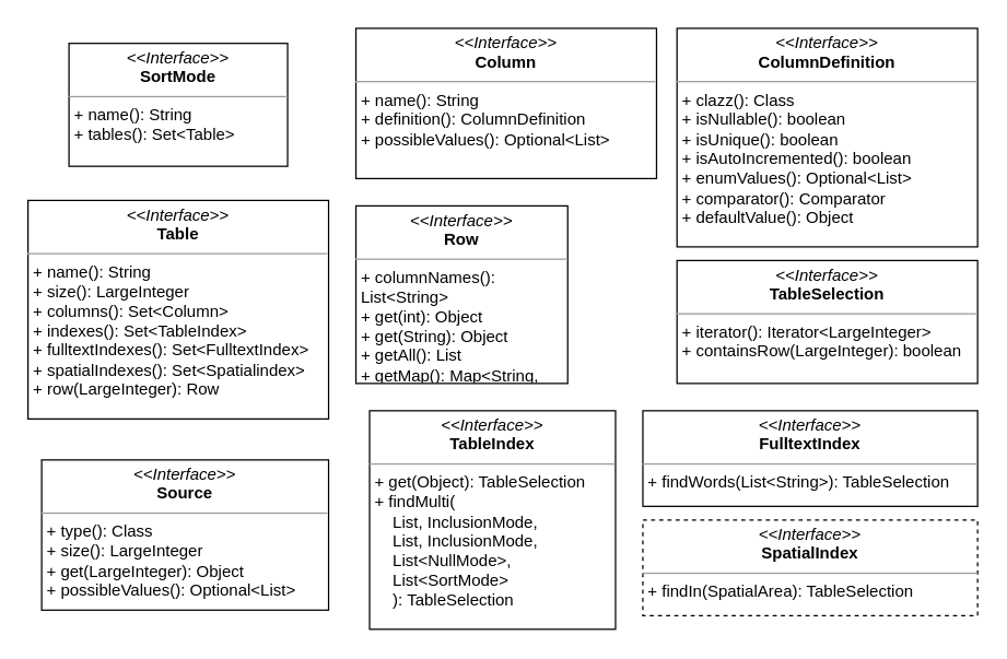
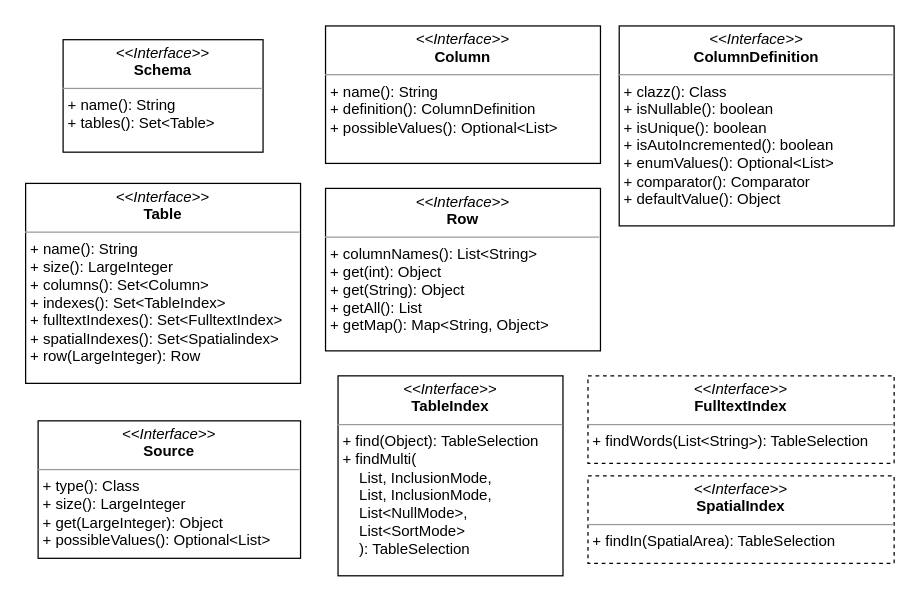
- <mxCell id="2" value="&lt;p style=&quot;margin:0px;margin-top:4px;text-align:center;&quot;&gt;&lt;i&gt;&amp;lt;&amp;lt;Interface&amp;gt;&amp;gt;&lt;/i&gt;&lt;br&gt;&lt;b&gt;SortMode&lt;/b&gt;&lt;/p&gt;&lt;hr size=&quot;1&quot;&gt;&lt;p style=&quot;margin:0px;margin-left:4px;&quot;&gt;&lt;/p&gt;&lt;p style=&quot;margin:0px;margin-left:4px;&quot;&gt;+ name(): String&lt;br&gt;+ tables(): Set&amp;lt;Table&amp;gt;&lt;/p&gt;" style="verticalAlign=top;align=left;overflow=fill;fontSize=12;fontFamily=Helvetica;html=1;whiteSpace=wrap;" vertex="1" parent="1"><mxGeometry x="50" y="31" width="160" height="90" as="geometry" /></mxCell>
+ <mxCell id="2" value="&lt;p style=&quot;margin:0px;margin-top:4px;text-align:center;&quot;&gt;&lt;i&gt;&amp;lt;&amp;lt;Interface&amp;gt;&amp;gt;&lt;/i&gt;&lt;br&gt;&lt;b&gt;Schema&lt;/b&gt;&lt;/p&gt;&lt;hr size=&quot;1&quot;&gt;&lt;p style=&quot;margin:0px;margin-left:4px;&quot;&gt;&lt;/p&gt;&lt;p style=&quot;margin:0px;margin-left:4px;&quot;&gt;+ name(): String&lt;br&gt;+ tables(): Set&amp;lt;Table&amp;gt;&lt;/p&gt;" style="verticalAlign=top;align=left;overflow=fill;fontSize=12;fontFamily=Helvetica;html=1;whiteSpace=wrap;" vertex="1" parent="1"><mxGeometry x="50" y="31" width="160" height="90" as="geometry" /></mxCell>
- <mxCell id="9" value="&lt;p style=&quot;margin:0px;margin-top:4px;text-align:center;&quot;&gt;&lt;i&gt;&amp;lt;&amp;lt;Interface&amp;gt;&amp;gt;&lt;/i&gt;&lt;br&gt;&lt;b&gt;Row&lt;/b&gt;&lt;/p&gt;&lt;hr size=&quot;1&quot;&gt;&lt;p style=&quot;margin:0px;margin-left:4px;&quot;&gt;&lt;/p&gt;&lt;p style=&quot;margin:0px;margin-left:4px;&quot;&gt;+ columnNames(): List&amp;lt;String&amp;gt;&lt;br&gt;+ get(int): Object&lt;/p&gt;&lt;p style=&quot;margin:0px;margin-left:4px;&quot;&gt;+ get(String): Object&lt;/p&gt;&lt;p style=&quot;margin:0px;margin-left:4px;&quot;&gt;+ getAll(): List&lt;/p&gt;&lt;p style=&quot;margin:0px;margin-left:4px;&quot;&gt;+ getMap(): Map&amp;lt;String, Object&amp;gt;&lt;br&gt;&lt;/p&gt;" style="verticalAlign=top;align=left;overflow=fill;fontSize=12;fontFamily=Helvetica;html=1;whiteSpace=wrap;" vertex="1" parent="1"><mxGeometry x="260" y="150" width="155" height="130" as="geometry" /></mxCell>
+ <mxCell id="9" value="&lt;p style=&quot;margin:0px;margin-top:4px;text-align:center;&quot;&gt;&lt;i&gt;&amp;lt;&amp;lt;Interface&amp;gt;&amp;gt;&lt;/i&gt;&lt;br&gt;&lt;b&gt;Row&lt;/b&gt;&lt;/p&gt;&lt;hr size=&quot;1&quot;&gt;&lt;p style=&quot;margin:0px;margin-left:4px;&quot;&gt;&lt;/p&gt;&lt;p style=&quot;margin:0px;margin-left:4px;&quot;&gt;+ columnNames(): List&amp;lt;String&amp;gt;&lt;br&gt;+ get(int): Object&lt;/p&gt;&lt;p style=&quot;margin:0px;margin-left:4px;&quot;&gt;+ get(String): Object&lt;/p&gt;&lt;p style=&quot;margin:0px;margin-left:4px;&quot;&gt;+ getAll(): List&lt;/p&gt;&lt;p style=&quot;margin:0px;margin-left:4px;&quot;&gt;+ getMap(): Map&amp;lt;String, Object&amp;gt;&lt;br&gt;&lt;/p&gt;" style="verticalAlign=top;align=left;overflow=fill;fontSize=12;fontFamily=Helvetica;html=1;whiteSpace=wrap;" vertex="1" parent="1"><mxGeometry x="260" y="150" width="220" height="130" as="geometry" /></mxCell>
- <mxCell id="10" value="&lt;p style=&quot;margin:0px;margin-top:4px;text-align:center;&quot;&gt;&lt;i&gt;&amp;lt;&amp;lt;Interface&amp;gt;&amp;gt;&lt;/i&gt;&lt;br&gt;&lt;b&gt;TableSelection&lt;/b&gt;&lt;/p&gt;&lt;hr size=&quot;1&quot;&gt;&lt;p style=&quot;margin:0px;margin-left:4px;&quot;&gt;&lt;/p&gt;&lt;p style=&quot;margin:0px;margin-left:4px;&quot;&gt;+ iterator(): Iterator&amp;lt;LargeInteger&amp;gt;&lt;br&gt;+ containsRow(LargeInteger): boolean&lt;/p&gt;" style="verticalAlign=top;align=left;overflow=fill;fontSize=12;fontFamily=Helvetica;html=1;whiteSpace=wrap;" vertex="1" parent="1"><mxGeometry x="495" y="190" width="220" height="90" as="geometry" /></mxCell>
- <mxCell id="6" value="&lt;p style=&quot;margin:0px;margin-top:4px;text-align:center;&quot;&gt;&lt;i&gt;&amp;lt;&amp;lt;Interface&amp;gt;&amp;gt;&lt;/i&gt;&lt;br&gt;&lt;b&gt;FulltextIndex&lt;/b&gt;&lt;/p&gt;&lt;hr size=&quot;1&quot;&gt;&lt;p style=&quot;margin:0px;margin-left:4px;&quot;&gt;&lt;/p&gt;&lt;p style=&quot;margin:0px;margin-left:4px;&quot;&gt;+ findWords(List&amp;lt;String&amp;gt;): TableSelection&lt;/p&gt;" style="verticalAlign=top;align=left;overflow=fill;fontSize=12;fontFamily=Helvetica;html=1;whiteSpace=wrap;" vertex="1" parent="1"><mxGeometry x="470" y="300" width="245" height="70" as="geometry" /></mxCell>
+ <mxCell id="6" value="&lt;p style=&quot;margin:0px;margin-top:4px;text-align:center;&quot;&gt;&lt;i&gt;&amp;lt;&amp;lt;Interface&amp;gt;&amp;gt;&lt;/i&gt;&lt;br&gt;&lt;b&gt;FulltextIndex&lt;/b&gt;&lt;/p&gt;&lt;hr size=&quot;1&quot;&gt;&lt;p style=&quot;margin:0px;margin-left:4px;&quot;&gt;&lt;/p&gt;&lt;p style=&quot;margin:0px;margin-left:4px;&quot;&gt;+ findWords(List&amp;lt;String&amp;gt;): TableSelection&lt;/p&gt;" style="verticalAlign=top;align=left;overflow=fill;fontSize=12;fontFamily=Helvetica;html=1;whiteSpace=wrap;dashed=1;" vertex="1" parent="1"><mxGeometry x="470" y="300" width="245" height="70" as="geometry" /></mxCell>
- <mxCell id="11" value="&lt;p style=&quot;margin:0px;margin-top:4px;text-align:center;&quot;&gt;&lt;i&gt;&amp;lt;&amp;lt;Interface&amp;gt;&amp;gt;&lt;/i&gt;&lt;br&gt;&lt;b&gt;TableIndex&lt;/b&gt;&lt;/p&gt;&lt;hr size=&quot;1&quot;&gt;&lt;p style=&quot;margin:0px;margin-left:4px;&quot;&gt;&lt;/p&gt;&lt;p style=&quot;margin:0px;margin-left:4px;&quot;&gt;+ get(Object): TableSelection&lt;br&gt;+ findMulti(&lt;/p&gt;&lt;p style=&quot;margin:0px;margin-left:4px;&quot;&gt;&amp;nbsp; &amp;nbsp; List, InclusionMode,&lt;/p&gt;&lt;p style=&quot;margin:0px;margin-left:4px;&quot;&gt;&amp;nbsp; &amp;nbsp; List, InclusionMode,&lt;/p&gt;&lt;p style=&quot;margin:0px;margin-left:4px;&quot;&gt;&amp;nbsp; &amp;nbsp; List&amp;lt;NullMode&amp;gt;,&lt;/p&gt;&lt;p style=&quot;margin:0px;margin-left:4px;&quot;&gt;&amp;nbsp; &amp;nbsp; List&amp;lt;SortMode&amp;gt;&lt;/p&gt;&lt;p style=&quot;margin:0px;margin-left:4px;&quot;&gt;&amp;nbsp; &amp;nbsp; ): TableSelection&lt;/p&gt;" style="verticalAlign=top;align=left;overflow=fill;fontSize=12;fontFamily=Helvetica;html=1;whiteSpace=wrap;" vertex="1" parent="1"><mxGeometry x="270" y="300" width="180" height="160" as="geometry" /></mxCell>
+ <mxCell id="11" value="&lt;p style=&quot;margin:0px;margin-top:4px;text-align:center;&quot;&gt;&lt;i&gt;&amp;lt;&amp;lt;Interface&amp;gt;&amp;gt;&lt;/i&gt;&lt;br&gt;&lt;b&gt;TableIndex&lt;/b&gt;&lt;/p&gt;&lt;hr size=&quot;1&quot;&gt;&lt;p style=&quot;margin:0px;margin-left:4px;&quot;&gt;&lt;/p&gt;&lt;p style=&quot;margin:0px;margin-left:4px;&quot;&gt;+ find(Object): TableSelection&lt;br&gt;+ findMulti(&lt;/p&gt;&lt;p style=&quot;margin:0px;margin-left:4px;&quot;&gt;&amp;nbsp; &amp;nbsp; List, InclusionMode,&lt;/p&gt;&lt;p style=&quot;margin:0px;margin-left:4px;&quot;&gt;&amp;nbsp; &amp;nbsp; List, InclusionMode,&lt;/p&gt;&lt;p style=&quot;margin:0px;margin-left:4px;&quot;&gt;&amp;nbsp; &amp;nbsp; List&amp;lt;NullMode&amp;gt;,&lt;/p&gt;&lt;p style=&quot;margin:0px;margin-left:4px;&quot;&gt;&amp;nbsp; &amp;nbsp; List&amp;lt;SortMode&amp;gt;&lt;/p&gt;&lt;p style=&quot;margin:0px;margin-left:4px;&quot;&gt;&amp;nbsp; &amp;nbsp; ): TableSelection&lt;/p&gt;" style="verticalAlign=top;align=left;overflow=fill;fontSize=12;fontFamily=Helvetica;html=1;whiteSpace=wrap;" vertex="1" parent="1"><mxGeometry x="270" y="300" width="180" height="160" as="geometry" /></mxCell>
